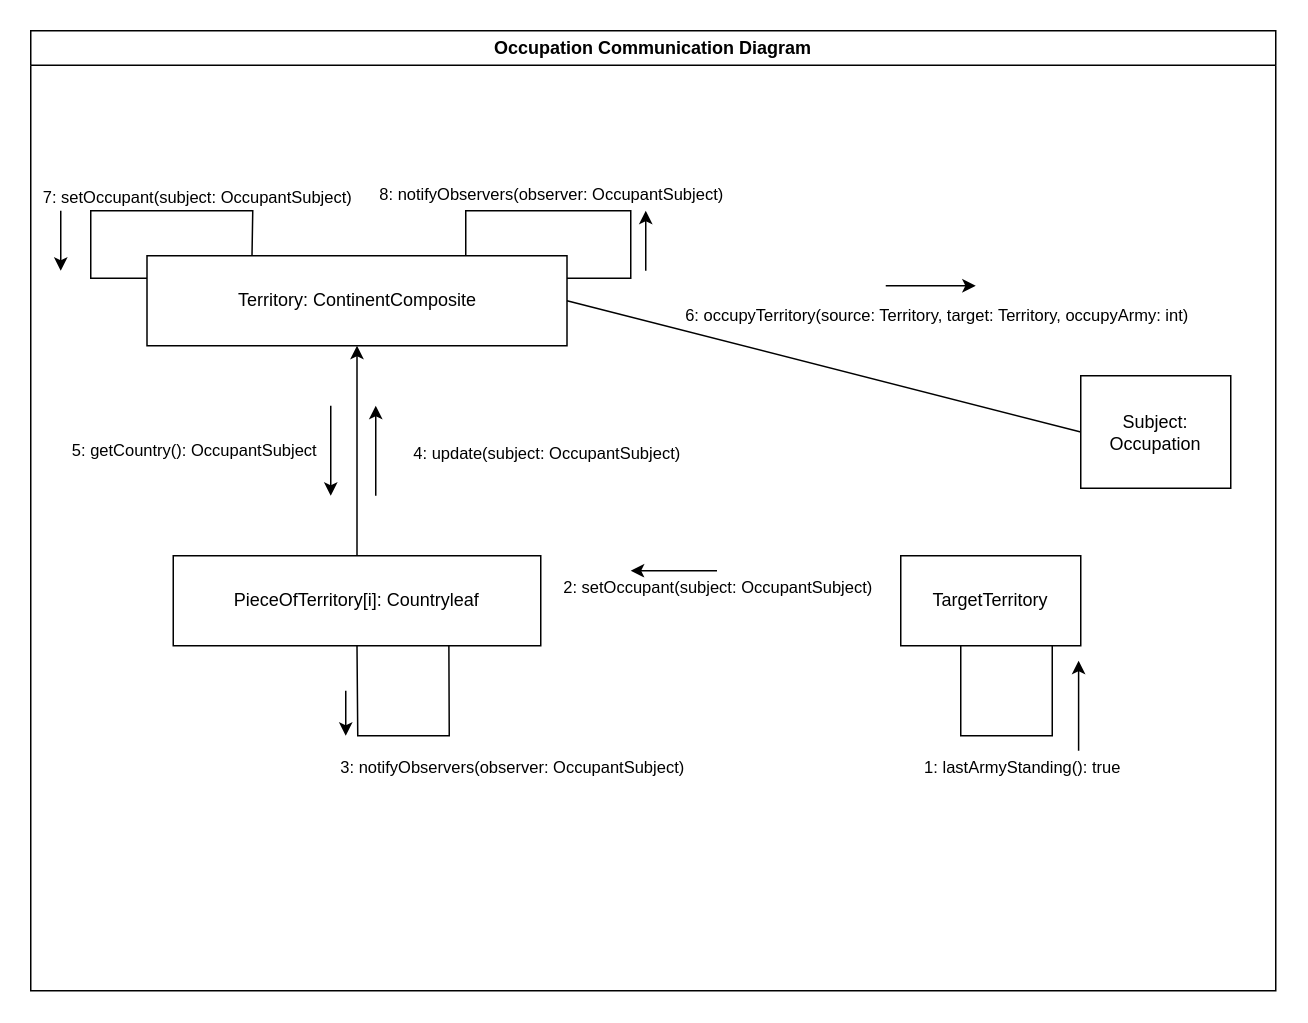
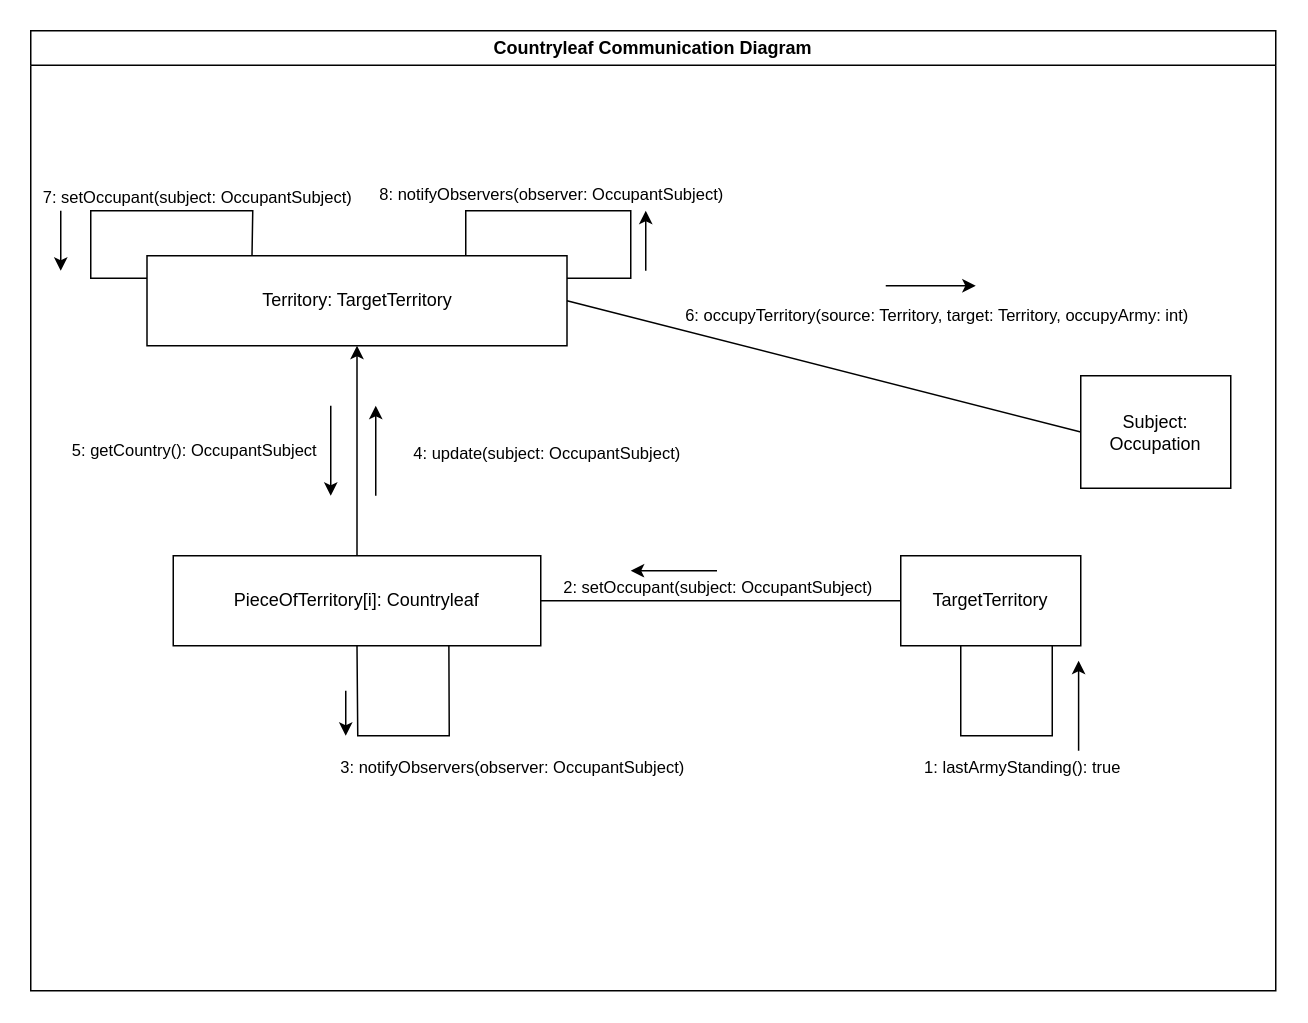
- <mxCell id="24" value="Occupation Communication Diagram" style="swimlane;whiteSpace=wrap;html=1;" parent="1" vertex="1"><mxGeometry x="20" y="20" width="830" height="640" as="geometry" /></mxCell>
+ <mxCell id="24" value="Countryleaf Communication Diagram" style="swimlane;whiteSpace=wrap;html=1;" parent="1" vertex="1"><mxGeometry x="20" y="20" width="830" height="640" as="geometry" /></mxCell>
- <mxCell id="2" value="&lt;div&gt;Territory: ContinentComposite&lt;/div&gt;" style="rounded=0;whiteSpace=wrap;html=1;" parent="1" vertex="1"><mxGeometry x="97.5" y="170" width="280" height="60" as="geometry" /></mxCell>
+ <mxCell id="2" value="&lt;div&gt;Territory: TargetTerritory&lt;/div&gt;" style="rounded=0;whiteSpace=wrap;html=1;" parent="1" vertex="1"><mxGeometry x="97.5" y="170" width="280" height="60" as="geometry" /></mxCell>
+ <mxCell id="17" value="" style="endArrow=none;html=1;rounded=0;entryX=0;entryY=0.5;entryDx=0;entryDy=0;exitX=1;exitY=0.5;exitDx=0;exitDy=0;" parent="1" source="3" target="26" edge="1"><mxGeometry width="50" height="50" relative="1" as="geometry"><mxPoint x="380" y="410" as="sourcePoint" /><mxPoint x="430" y="360" as="targetPoint" /></mxGeometry></mxCell>
